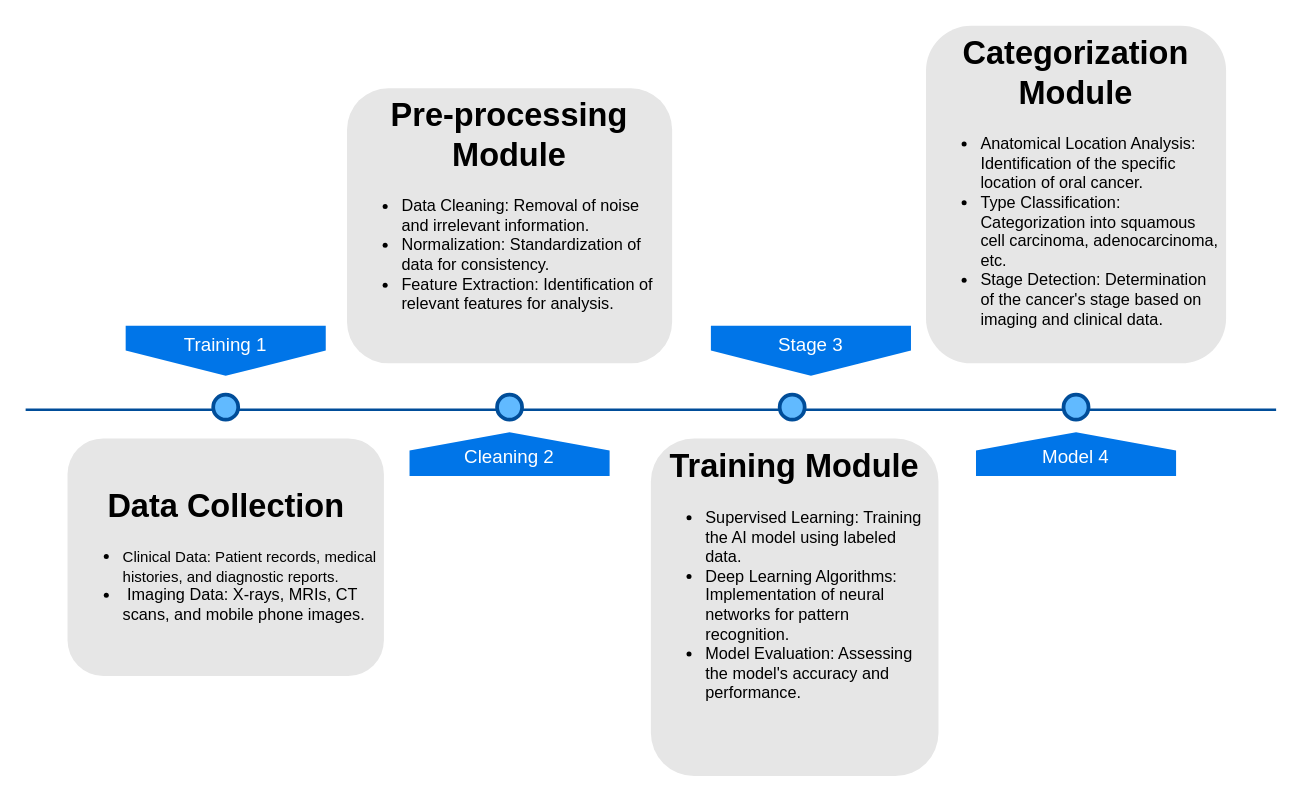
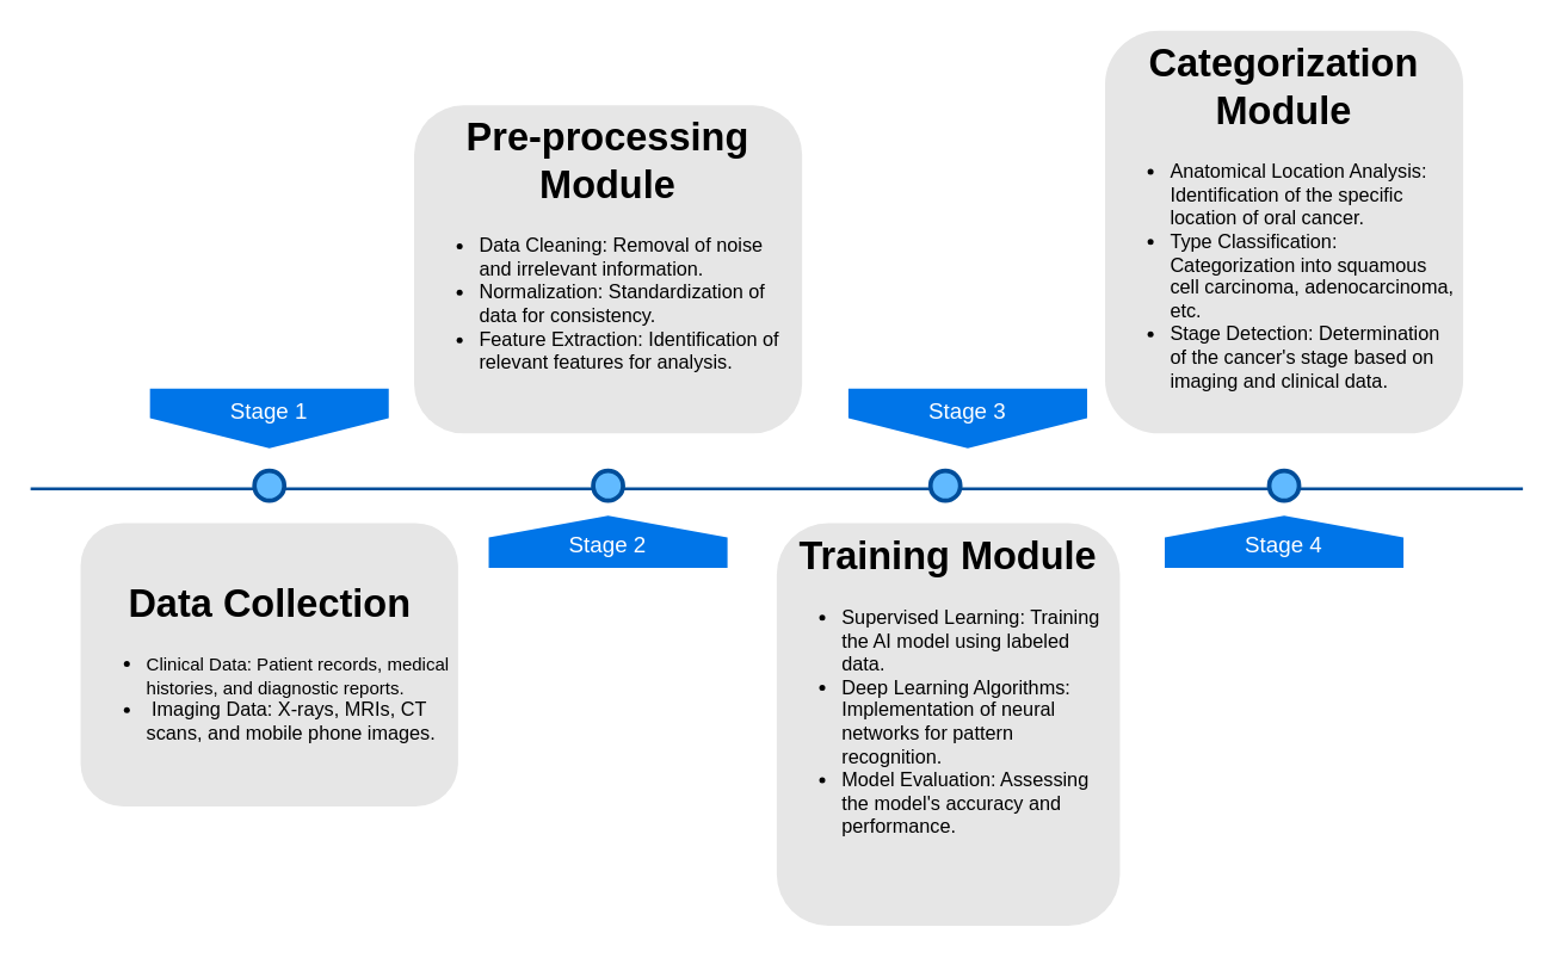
- <mxCell id="3" value="Training 1" style="shape=offPageConnector;whiteSpace=wrap;html=1;fillColor=#0075E8;fontSize=15;fontColor=#FFFFFF;size=0.509;verticalAlign=top;strokeColor=none;" parent="1" vertex="1"><mxGeometry x="100" y="260" width="160" height="40" as="geometry" /></mxCell>
+ <mxCell id="3" value="Stage 1" style="shape=offPageConnector;whiteSpace=wrap;html=1;fillColor=#0075E8;fontSize=15;fontColor=#FFFFFF;size=0.509;verticalAlign=top;strokeColor=none;" parent="1" vertex="1"><mxGeometry x="100" y="260" width="160" height="40" as="geometry" /></mxCell>
- <mxCell id="5" value="&lt;span&gt;Cleaning 2&lt;/span&gt;" style="shape=offPageConnector;whiteSpace=wrap;html=1;fillColor=#0075E8;fontSize=15;fontColor=#FFFFFF;size=0.418;flipV=1;verticalAlign=bottom;strokeColor=none;spacingBottom=4;" parent="1" vertex="1"><mxGeometry x="327" y="345" width="160" height="35" as="geometry" /></mxCell>
+ <mxCell id="5" value="&lt;span&gt;Stage 2&lt;/span&gt;" style="shape=offPageConnector;whiteSpace=wrap;html=1;fillColor=#0075E8;fontSize=15;fontColor=#FFFFFF;size=0.418;flipV=1;verticalAlign=bottom;strokeColor=none;spacingBottom=4;" parent="1" vertex="1"><mxGeometry x="327" y="345" width="160" height="35" as="geometry" /></mxCell>
- <mxCell id="6" value="&lt;span&gt;Model 4&lt;/span&gt;" style="shape=offPageConnector;whiteSpace=wrap;html=1;fillColor=#0075E8;fontSize=15;fontColor=#FFFFFF;size=0.418;flipV=1;verticalAlign=bottom;strokeColor=none;spacingBottom=4;" parent="1" vertex="1"><mxGeometry x="780" y="345" width="160" height="35" as="geometry" /></mxCell>
+ <mxCell id="6" value="&lt;span&gt;Stage 4&lt;/span&gt;" style="shape=offPageConnector;whiteSpace=wrap;html=1;fillColor=#0075E8;fontSize=15;fontColor=#FFFFFF;size=0.418;flipV=1;verticalAlign=bottom;strokeColor=none;spacingBottom=4;" parent="1" vertex="1"><mxGeometry x="780" y="345" width="160" height="35" as="geometry" /></mxCell>
